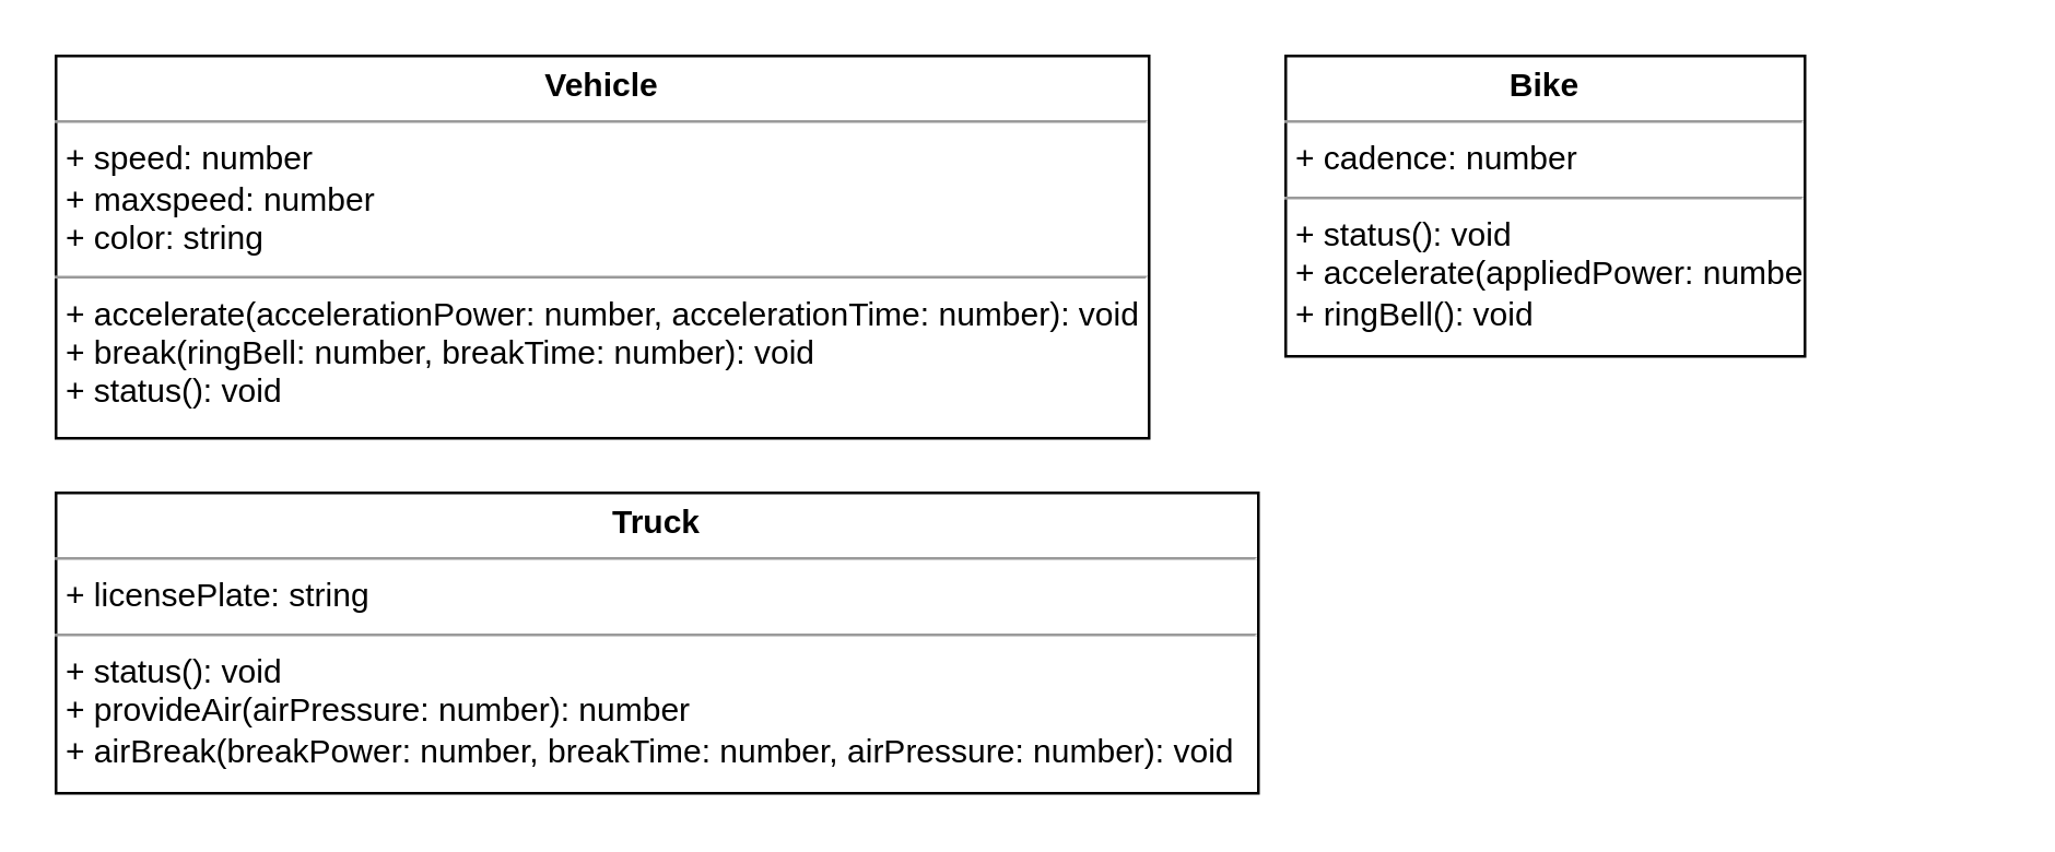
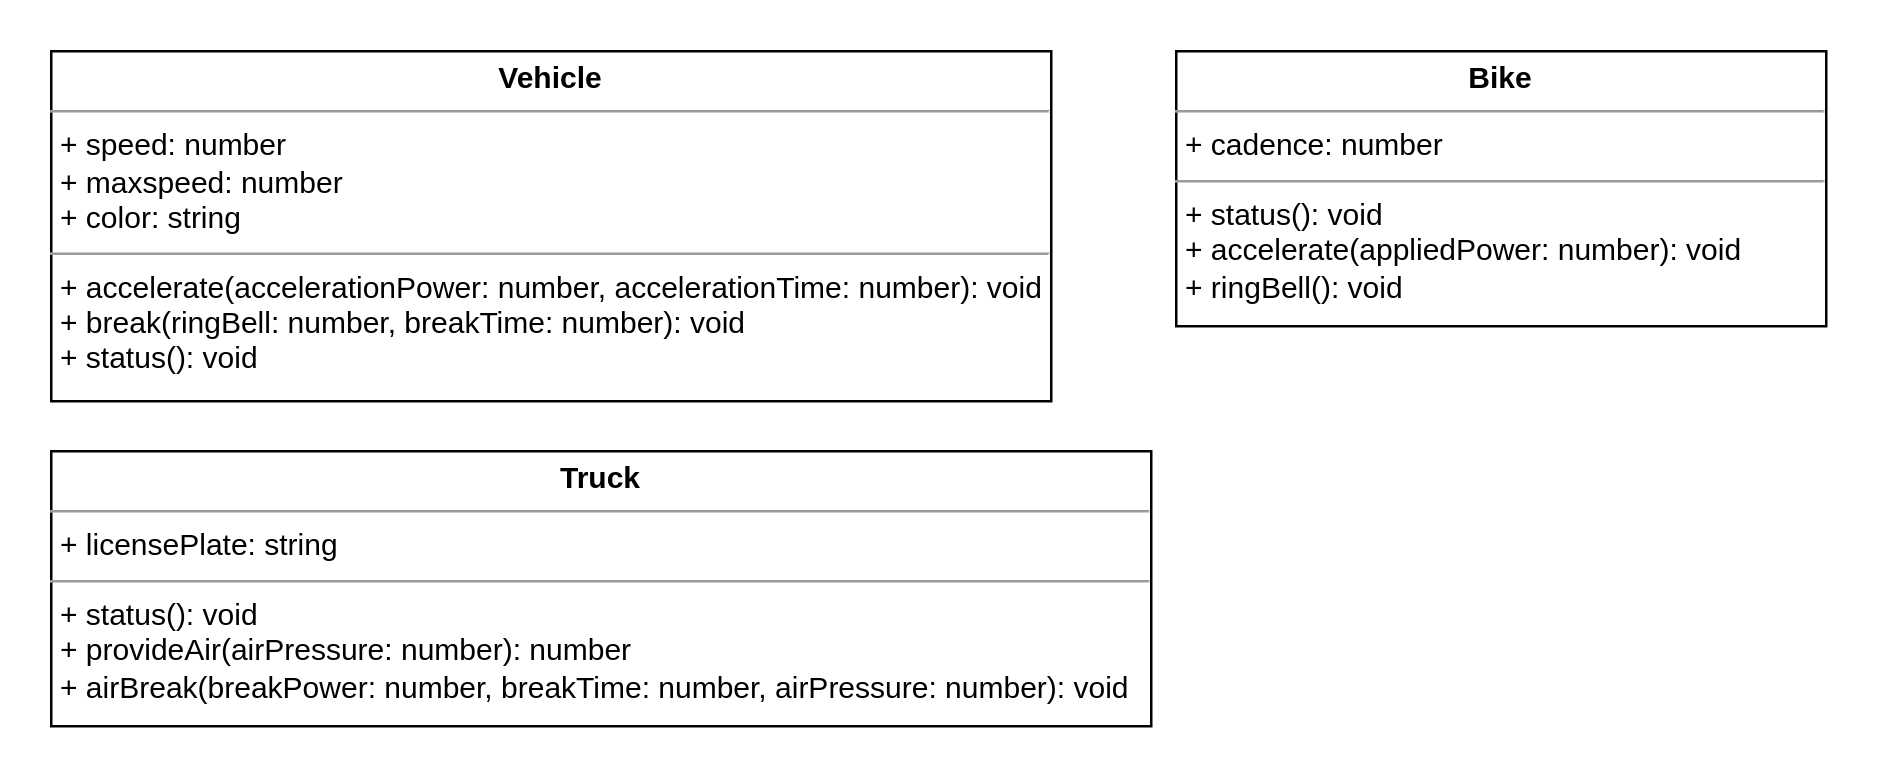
- <mxCell id="4" value="&lt;p style=&quot;margin: 0px ; margin-top: 4px ; text-align: center&quot;&gt;&lt;b&gt;Bike&lt;/b&gt;&lt;/p&gt;&lt;hr size=&quot;1&quot;&gt;&lt;p style=&quot;margin: 0px ; margin-left: 4px&quot;&gt;+ cadence: number&lt;/p&gt;&lt;hr size=&quot;1&quot;&gt;&lt;p style=&quot;margin: 0px ; margin-left: 4px&quot;&gt;+ status(): void&lt;/p&gt;&lt;p style=&quot;margin: 0px ; margin-left: 4px&quot;&gt;+ accelerate(appliedPower: number): void&lt;br&gt;&lt;/p&gt;&lt;p style=&quot;margin: 0px ; margin-left: 4px&quot;&gt;+ ringBell(): void&lt;br&gt;&lt;/p&gt;" style="verticalAlign=top;align=left;overflow=fill;fontSize=12;fontFamily=Helvetica;html=1;" vertex="1" parent="1"><mxGeometry x="470" y="20" width="190" height="110" as="geometry" /></mxCell>
+ <mxCell id="4" value="&lt;p style=&quot;margin: 0px ; margin-top: 4px ; text-align: center&quot;&gt;&lt;b&gt;Bike&lt;/b&gt;&lt;/p&gt;&lt;hr size=&quot;1&quot;&gt;&lt;p style=&quot;margin: 0px ; margin-left: 4px&quot;&gt;+ cadence: number&lt;/p&gt;&lt;hr size=&quot;1&quot;&gt;&lt;p style=&quot;margin: 0px ; margin-left: 4px&quot;&gt;+ status(): void&lt;/p&gt;&lt;p style=&quot;margin: 0px ; margin-left: 4px&quot;&gt;+ accelerate(appliedPower: number): void&lt;br&gt;&lt;/p&gt;&lt;p style=&quot;margin: 0px ; margin-left: 4px&quot;&gt;+ ringBell(): void&lt;br&gt;&lt;/p&gt;" style="verticalAlign=top;align=left;overflow=fill;fontSize=12;fontFamily=Helvetica;html=1;" vertex="1" parent="1"><mxGeometry x="470" y="20" width="260" height="110" as="geometry" /></mxCell>
